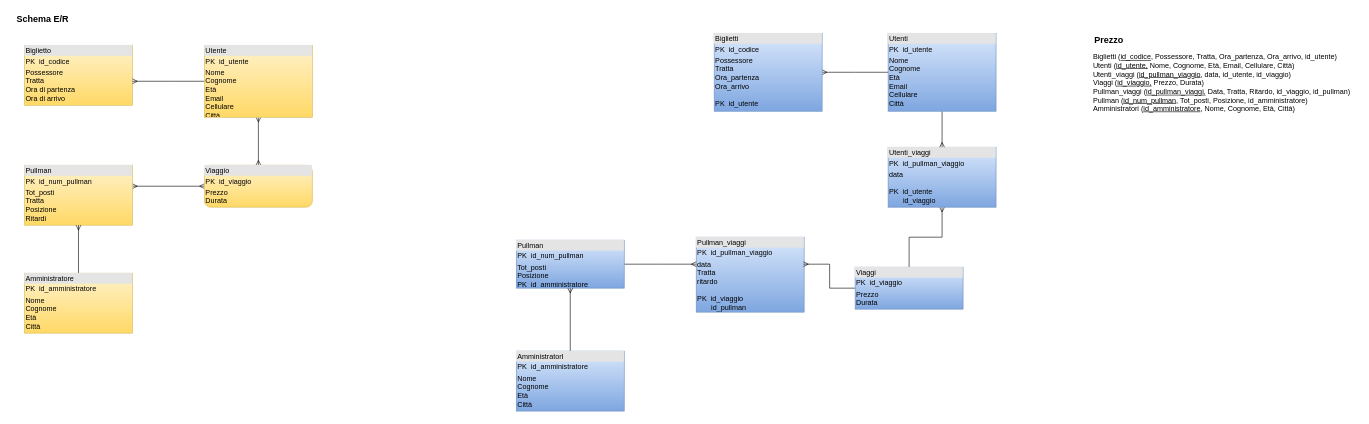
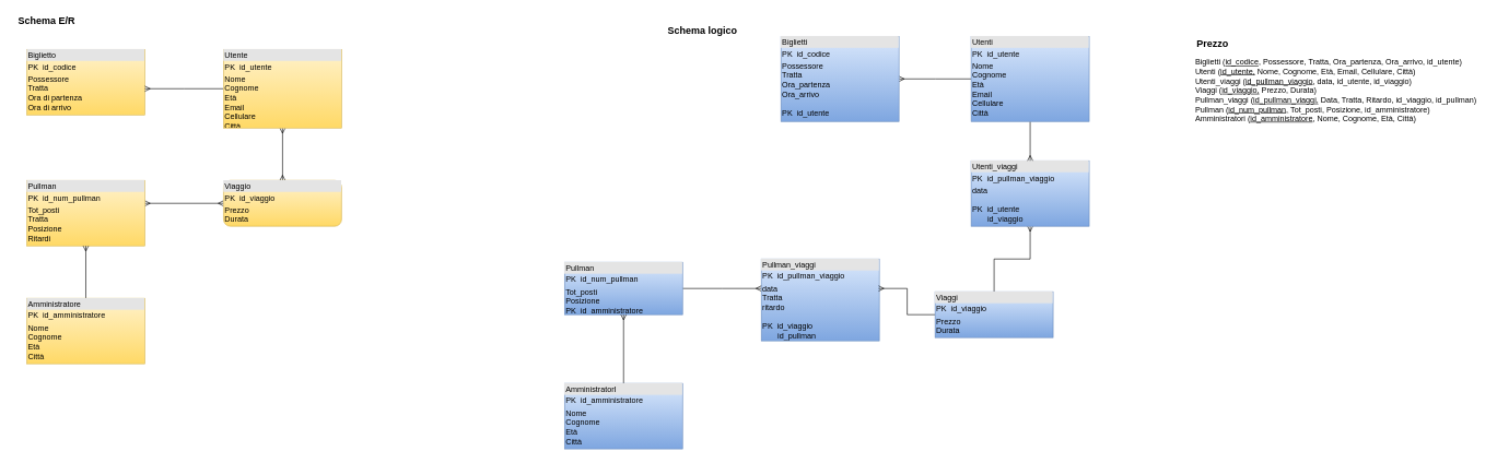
+ <mxCell id="25" value="&lt;b&gt;&lt;font style=&quot;font-size: 15px&quot;&gt;Schema logico&lt;/font&gt;&lt;/b&gt;" style="text;html=1;resizable=0;autosize=1;align=center;verticalAlign=middle;points=[];fillColor=none;strokeColor=none;rounded=0;" parent="1" vertex="1"><mxGeometry x="1010" y="35" width="120" height="20" as="geometry" /></mxCell>
